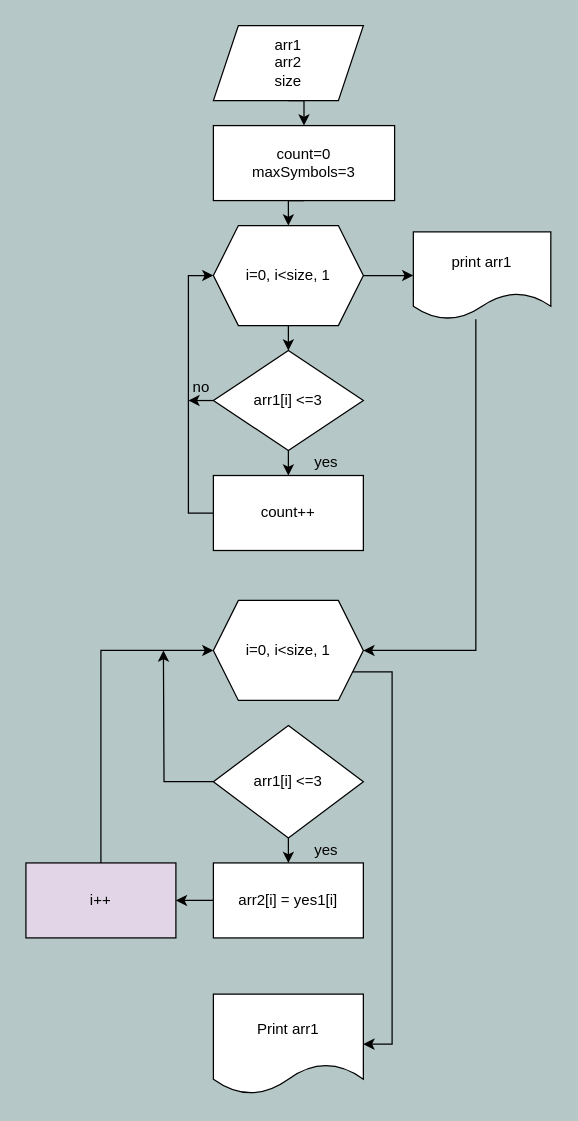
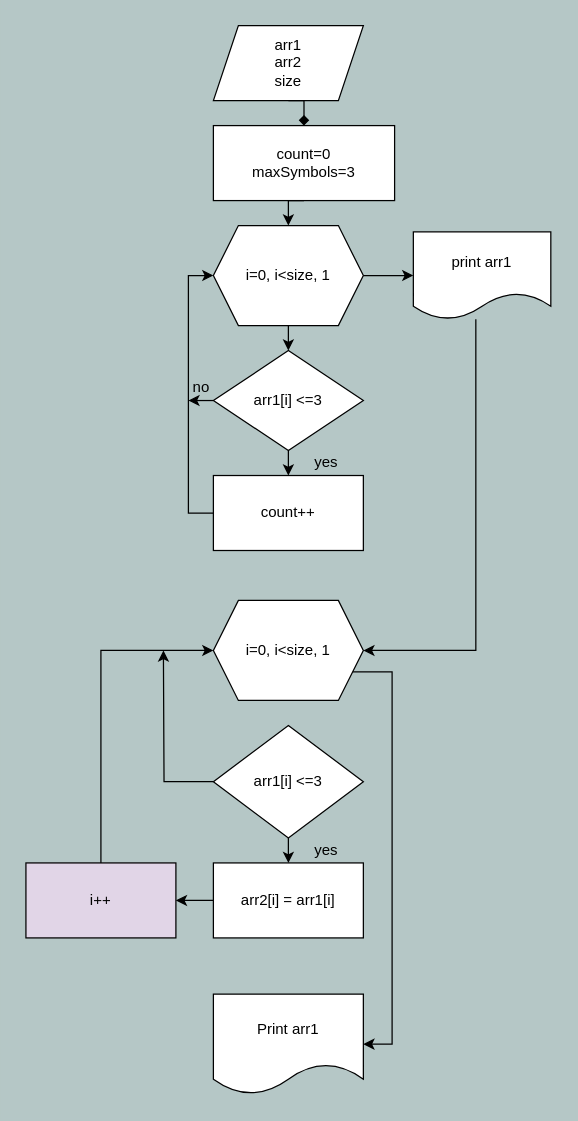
- <mxCell id="2" style="edgeStyle=orthogonalEdgeStyle;rounded=0;orthogonalLoop=1;jettySize=auto;html=1;exitX=0.5;exitY=1;exitDx=0;exitDy=0;entryX=0.5;entryY=0;entryDx=0;entryDy=0;" edge="1" parent="1" source="3" target="5"><mxGeometry relative="1" as="geometry" /></mxCell>
+ <mxCell id="2" style="edgeStyle=orthogonalEdgeStyle;rounded=0;orthogonalLoop=1;jettySize=auto;html=1;exitX=0.5;exitY=1;exitDx=0;exitDy=0;entryX=0.5;entryY=0;entryDx=0;entryDy=0;endArrow=diamond;" edge="1" parent="1" source="3" target="5"><mxGeometry relative="1" as="geometry" /></mxCell>
- <mxCell id="24" value="arr2[i] = yes1[i]" style="rounded=0;whiteSpace=wrap;html=1;" vertex="1" parent="1"><mxGeometry x="170" y="690" width="120" height="60" as="geometry" /></mxCell>
+ <mxCell id="24" value="arr2[i] = arr1[i]" style="rounded=0;whiteSpace=wrap;html=1;" vertex="1" parent="1"><mxGeometry x="170" y="690" width="120" height="60" as="geometry" /></mxCell>
